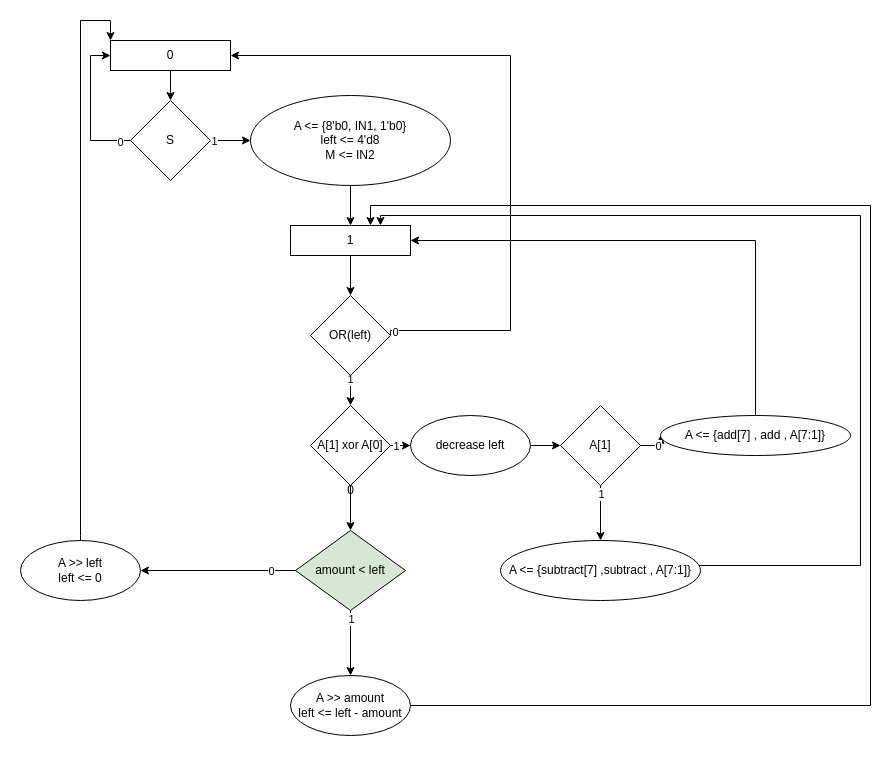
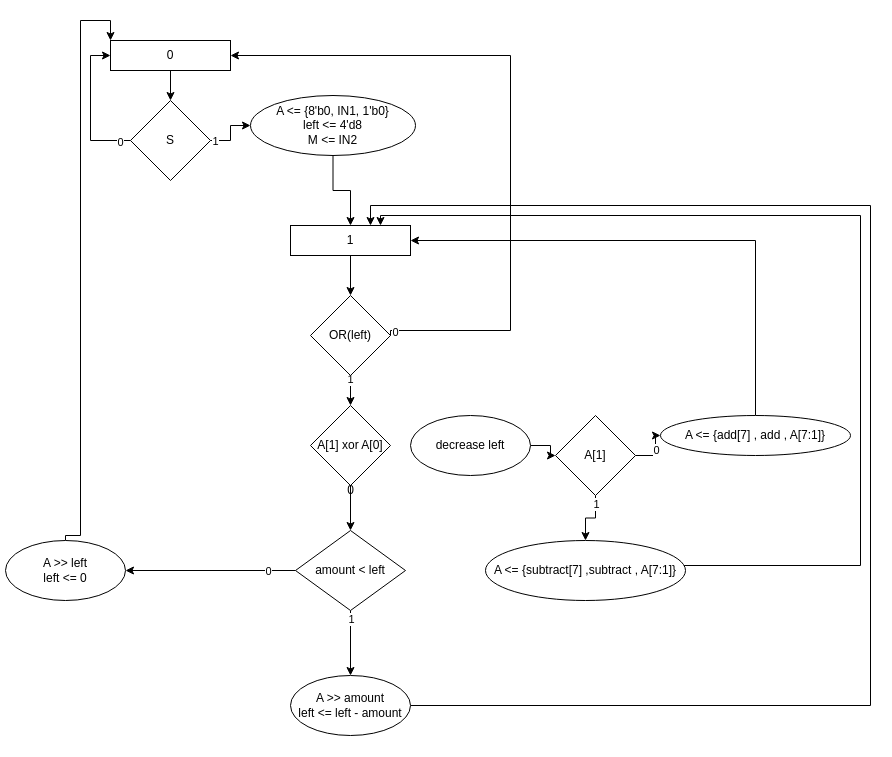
- <mxCell id="10" value="A &amp;lt;= {8'b0, IN1, 1'b0}&lt;br&gt;left &amp;lt;= 4'd8&lt;br&gt;M &amp;lt;= IN2" style="ellipse;whiteSpace=wrap;html=1;rounded=0;" parent="1" vertex="1"><mxGeometry x="250" y="95" width="200" height="90" as="geometry" /></mxCell>
+ <mxCell id="10" value="A &amp;lt;= {8'b0, IN1, 1'b0}&lt;br&gt;left &amp;lt;= 4'd8&lt;br&gt;M &amp;lt;= IN2" style="ellipse;whiteSpace=wrap;html=1;rounded=0;" parent="1" vertex="1"><mxGeometry x="250" y="95" width="165" height="60" as="geometry" /></mxCell>
- <mxCell id="19" value="" style="edgeStyle=orthogonalEdgeStyle;rounded=0;orthogonalLoop=1;jettySize=auto;html=1;" parent="1" source="21" target="41" edge="1"><mxGeometry relative="1" as="geometry" /></mxCell>
- <mxCell id="20" value="1" style="edgeLabel;html=1;align=center;verticalAlign=middle;resizable=0;points=[];" parent="19" vertex="1" connectable="0"><mxGeometry x="0.175" relative="1" as="geometry"><mxPoint as="offset" /></mxGeometry></mxCell>
- <mxCell id="26" value="A[1]" style="rhombus;whiteSpace=wrap;html=1;rounded=0;" parent="1" vertex="1"><mxGeometry x="560" y="405" width="80" height="80" as="geometry" /></mxCell>
+ <mxCell id="26" value="A[1]" style="rhombus;whiteSpace=wrap;html=1;rounded=0;" parent="1" vertex="1"><mxGeometry x="555" y="415" width="80" height="80" as="geometry" /></mxCell>
- <mxCell id="37" value="A &amp;gt;&amp;gt; left&lt;br&gt;left &amp;lt;= 0" style="ellipse;whiteSpace=wrap;html=1;rounded=0;" parent="1" vertex="1"><mxGeometry x="20" y="540" width="120" height="60" as="geometry" /></mxCell>
+ <mxCell id="37" value="A &amp;gt;&amp;gt; left&lt;br&gt;left &amp;lt;= 0" style="ellipse;whiteSpace=wrap;html=1;rounded=0;" parent="1" vertex="1"><mxGeometry x="5" y="540" width="120" height="60" as="geometry" /></mxCell>
- <mxCell id="35" value="amount &amp;lt; left" style="rhombus;whiteSpace=wrap;html=1;rounded=0;fillColor=#d5e8d4;" parent="1" vertex="1"><mxGeometry x="295" y="530" width="110" height="80" as="geometry" /></mxCell>
+ <mxCell id="35" value="amount &amp;lt; left" style="rhombus;whiteSpace=wrap;html=1;rounded=0;" parent="1" vertex="1"><mxGeometry x="295" y="530" width="110" height="80" as="geometry" /></mxCell>
- <mxCell id="28" value="A &amp;lt;= {subtract[7] ,subtract , A[7:1]}" style="ellipse;whiteSpace=wrap;html=1;rounded=0;" parent="1" vertex="1"><mxGeometry x="500" y="540" width="200" height="60" as="geometry" /></mxCell>
+ <mxCell id="28" value="A &amp;lt;= {subtract[7] ,subtract , A[7:1]}" style="ellipse;whiteSpace=wrap;html=1;rounded=0;" parent="1" vertex="1"><mxGeometry x="485" y="540" width="200" height="60" as="geometry" /></mxCell>
